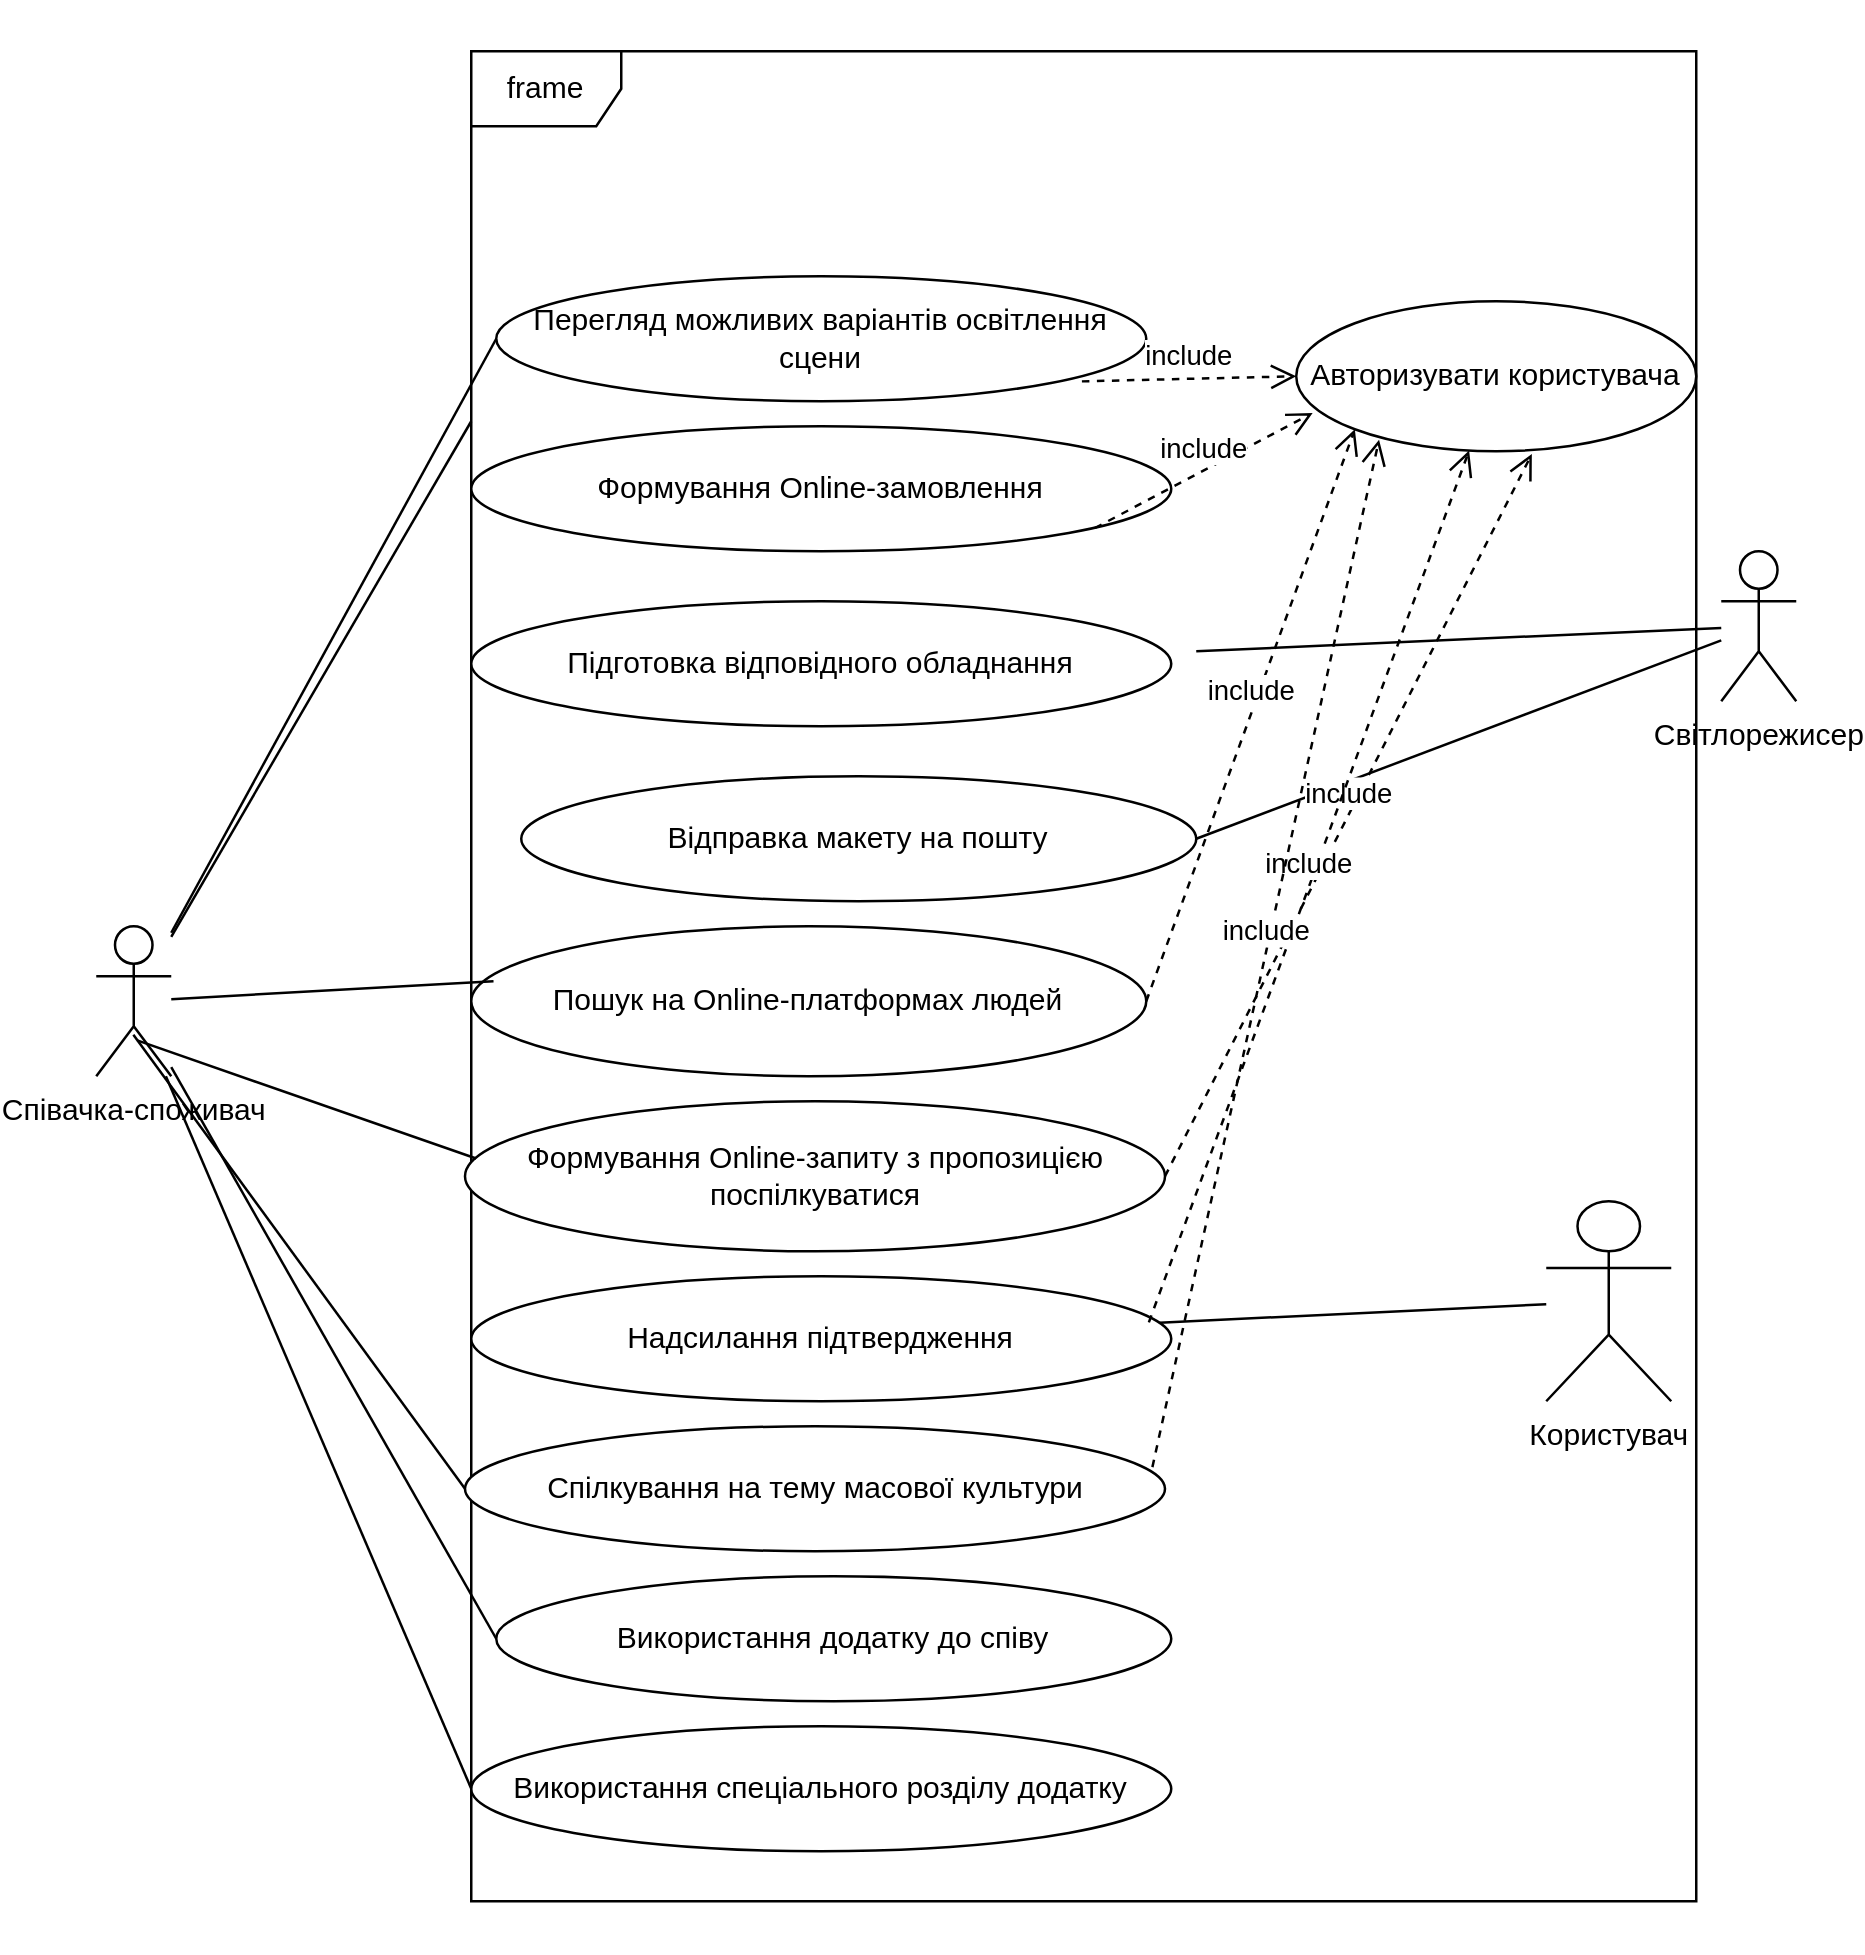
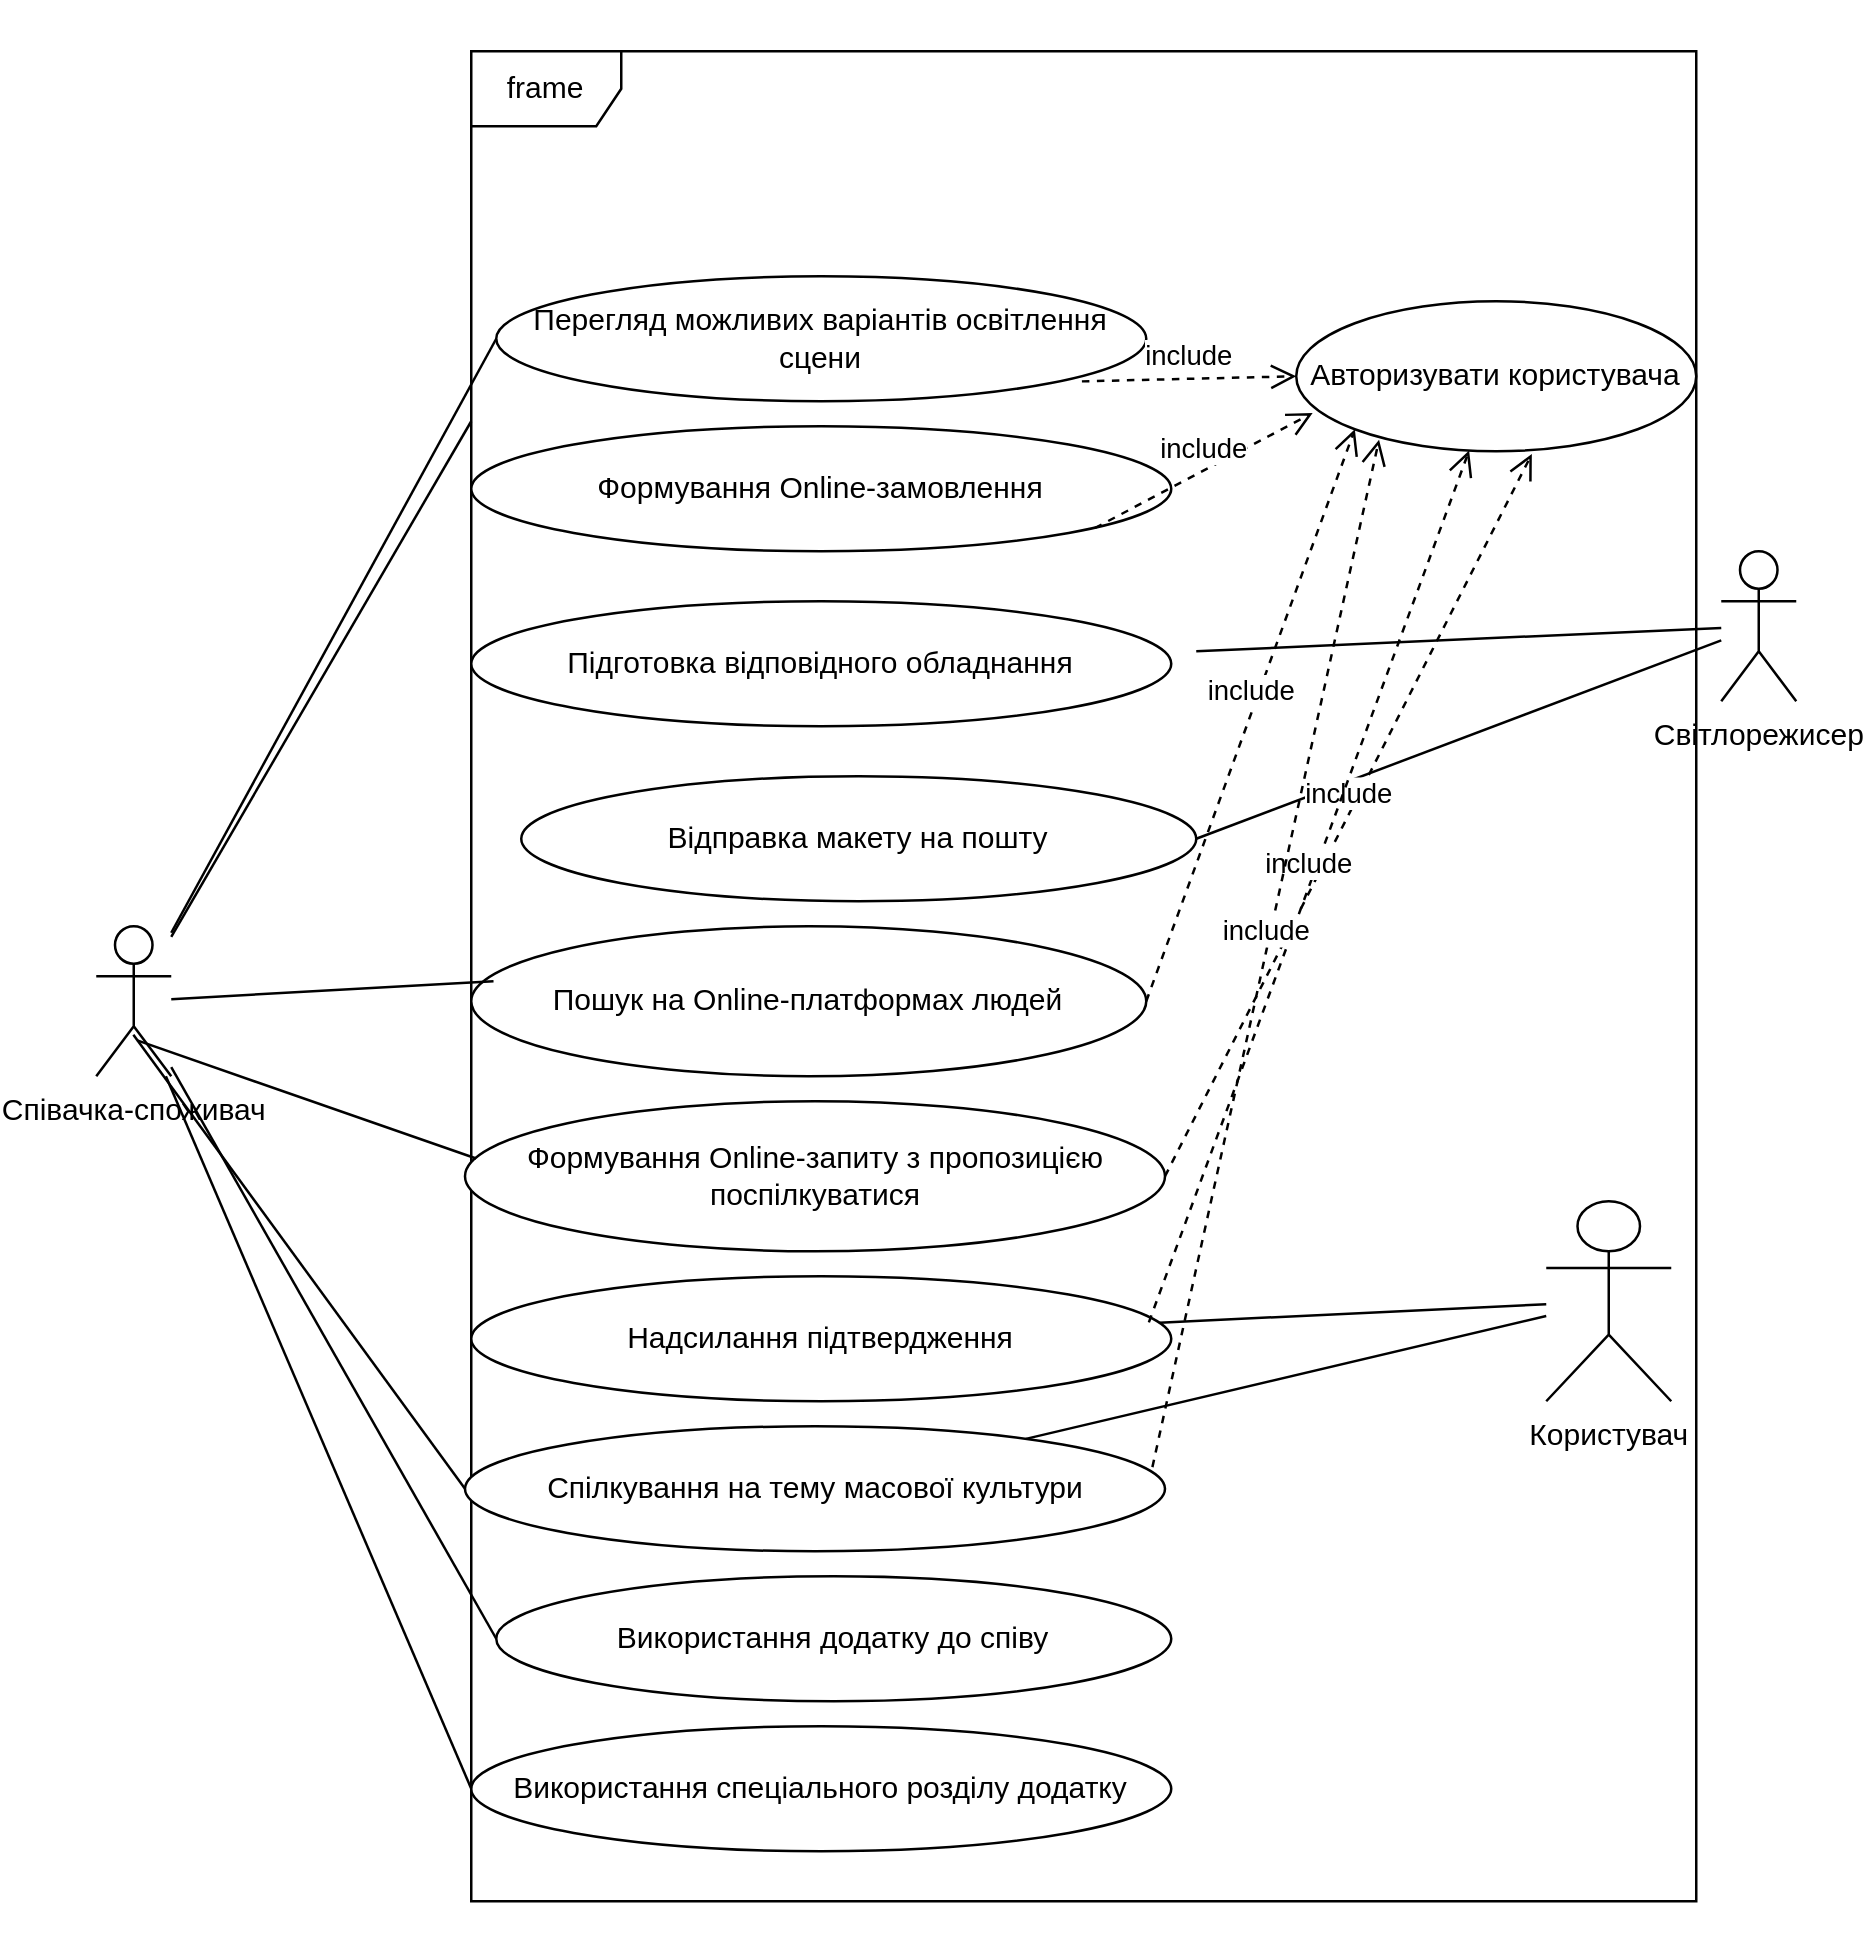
+ <mxCell id="24" value="" style="endArrow=none;html=1;rounded=0;" edge="1" parent="1" source="13" target="14"><mxGeometry width="50" height="50" relative="1" as="geometry"><mxPoint x="80" y="570" as="sourcePoint" /><mxPoint x="250" y="430" as="targetPoint" /></mxGeometry></mxCell>
